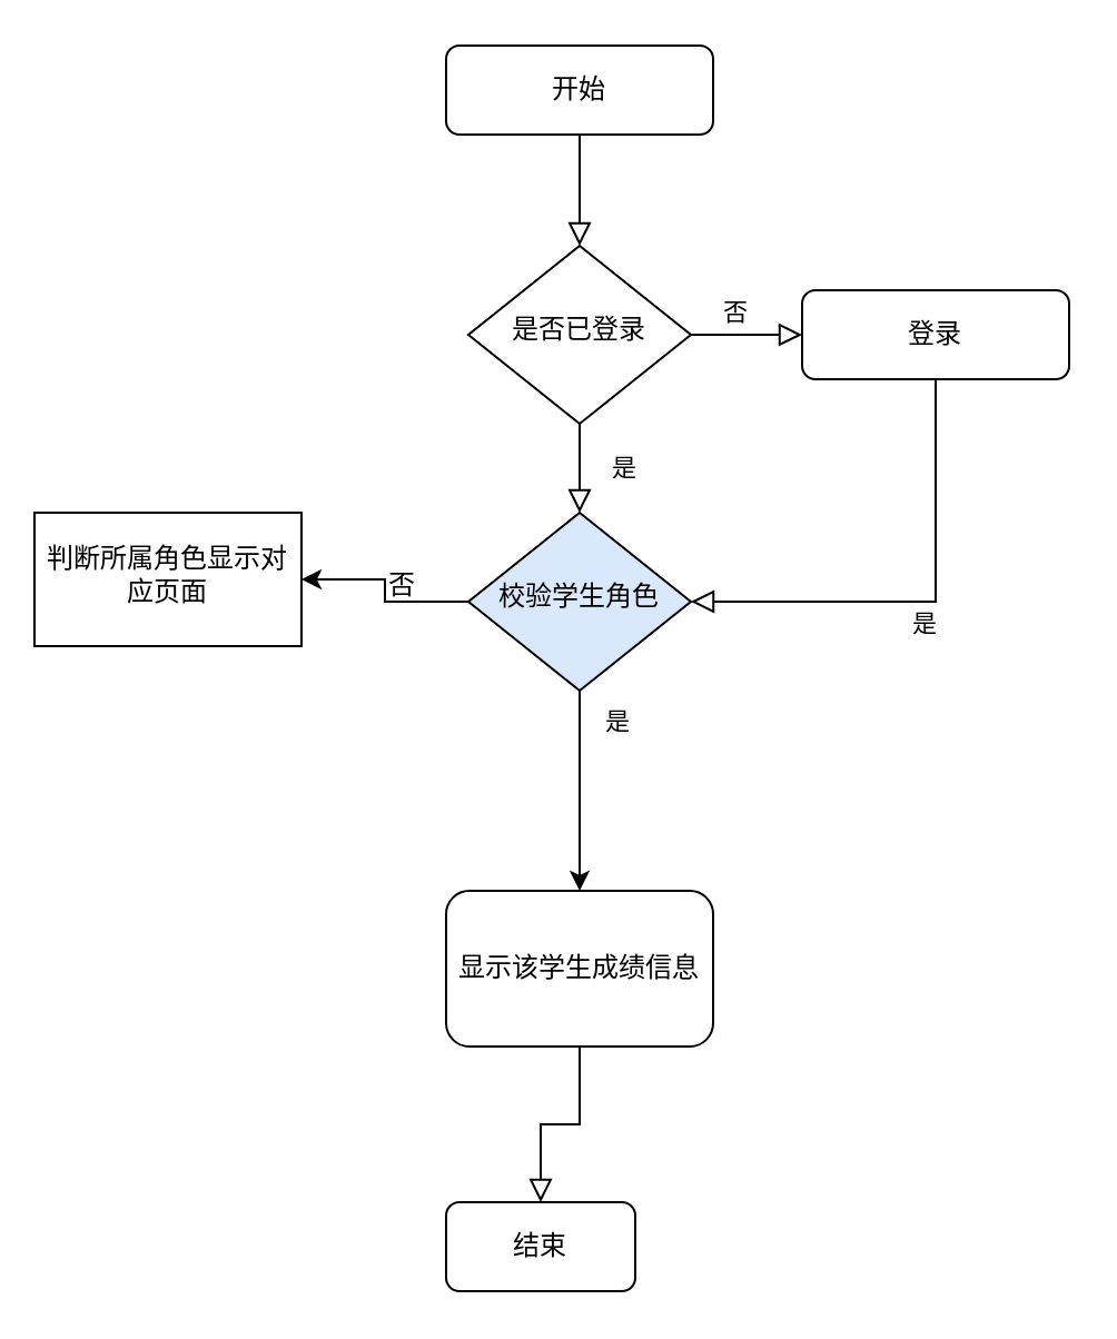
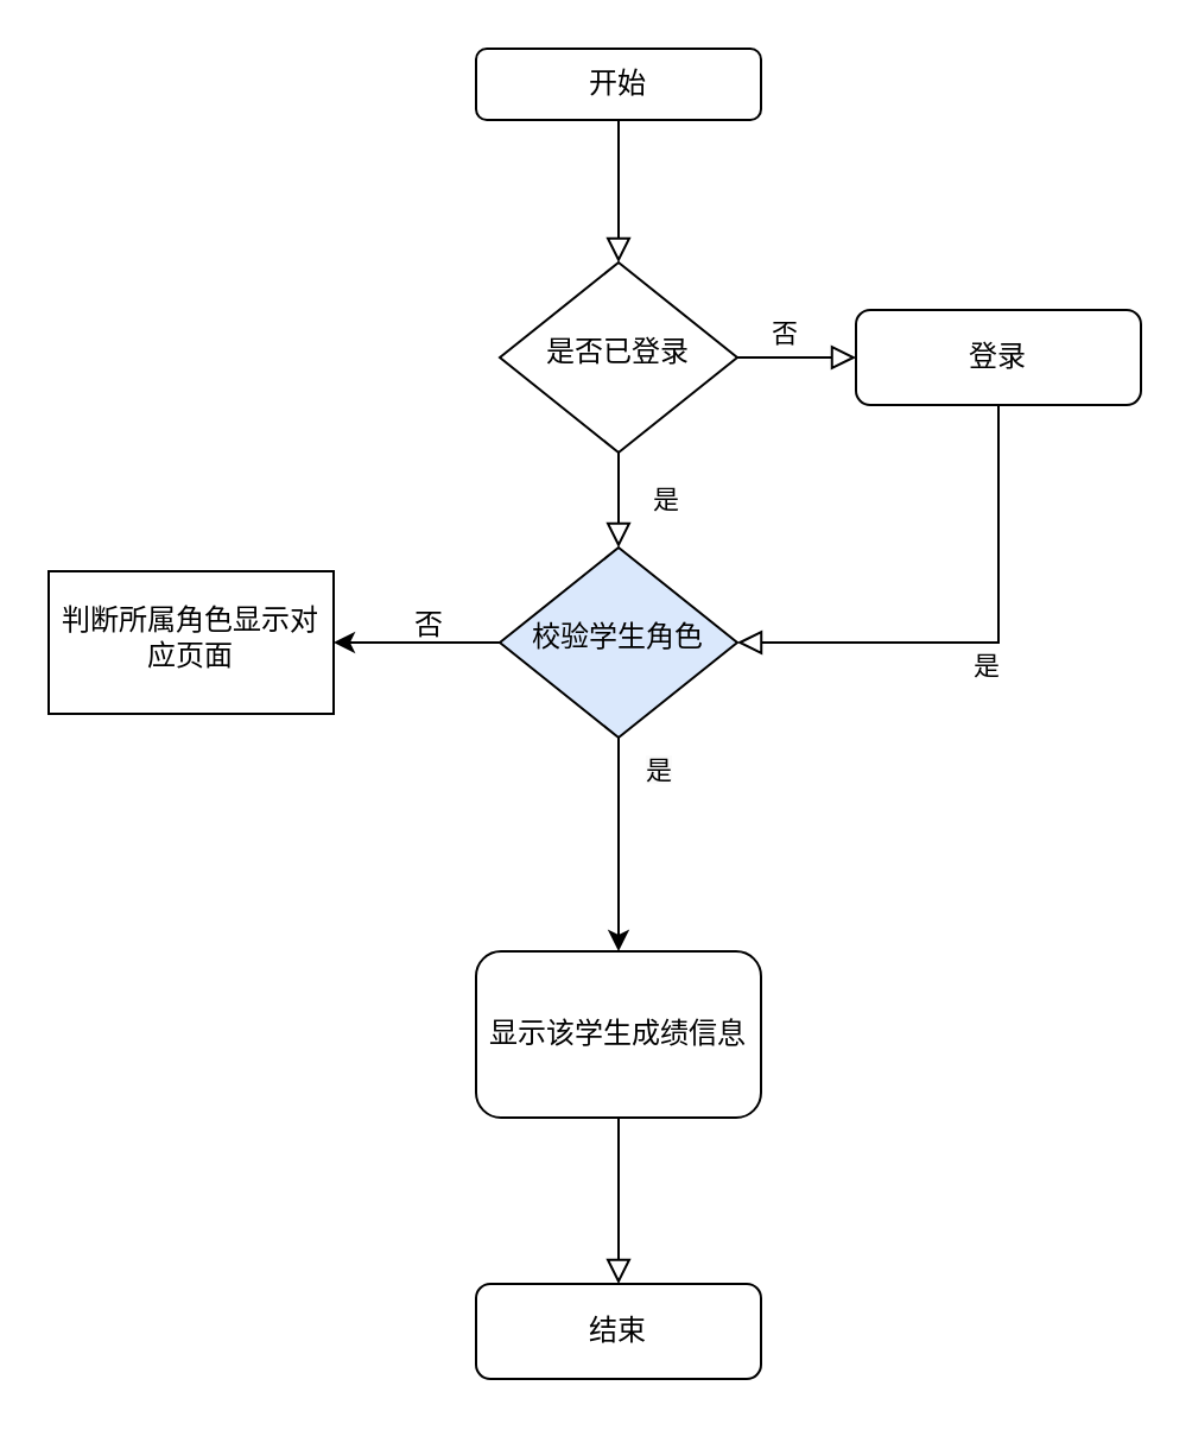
- <mxCell id="3" value="开始" style="rounded=1;whiteSpace=wrap;html=1;fontSize=12;glass=0;strokeWidth=1;shadow=0;" vertex="1" parent="1"><mxGeometry x="200" y="20" width="120" height="40" as="geometry" /></mxCell>
+ <mxCell id="3" value="开始" style="rounded=1;whiteSpace=wrap;html=1;fontSize=12;glass=0;strokeWidth=1;shadow=0;" vertex="1" parent="1"><mxGeometry x="200" y="20" width="120" height="30" as="geometry" /></mxCell>
- <mxCell id="16" value="判断所属角色显示对应页面" style="whiteSpace=wrap;html=1;shadow=0;strokeWidth=1;spacing=6;spacingTop=-4;" vertex="1" parent="1"><mxGeometry x="15" y="230" width="120" height="60" as="geometry" /></mxCell>
+ <mxCell id="16" value="判断所属角色显示对应页面" style="whiteSpace=wrap;html=1;shadow=0;strokeWidth=1;spacing=6;spacingTop=-4;" vertex="1" parent="1"><mxGeometry x="20" y="240" width="120" height="60" as="geometry" /></mxCell>
- <mxCell id="13" value="结束" style="rounded=1;whiteSpace=wrap;html=1;fontSize=12;glass=0;strokeWidth=1;shadow=0;" vertex="1" parent="1"><mxGeometry x="200" y="540" width="85" height="40" as="geometry" /></mxCell>
+ <mxCell id="13" value="结束" style="rounded=1;whiteSpace=wrap;html=1;fontSize=12;glass=0;strokeWidth=1;shadow=0;" vertex="1" parent="1"><mxGeometry x="200" y="540" width="120" height="40" as="geometry" /></mxCell>
